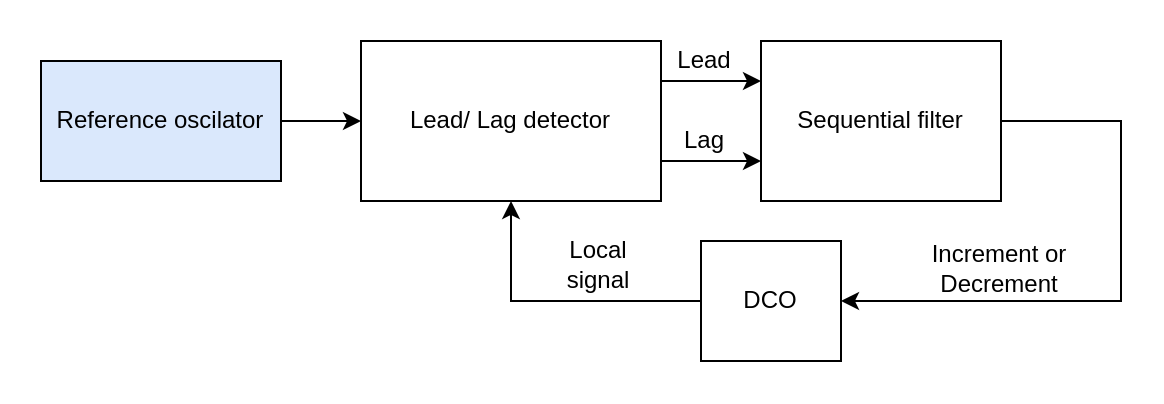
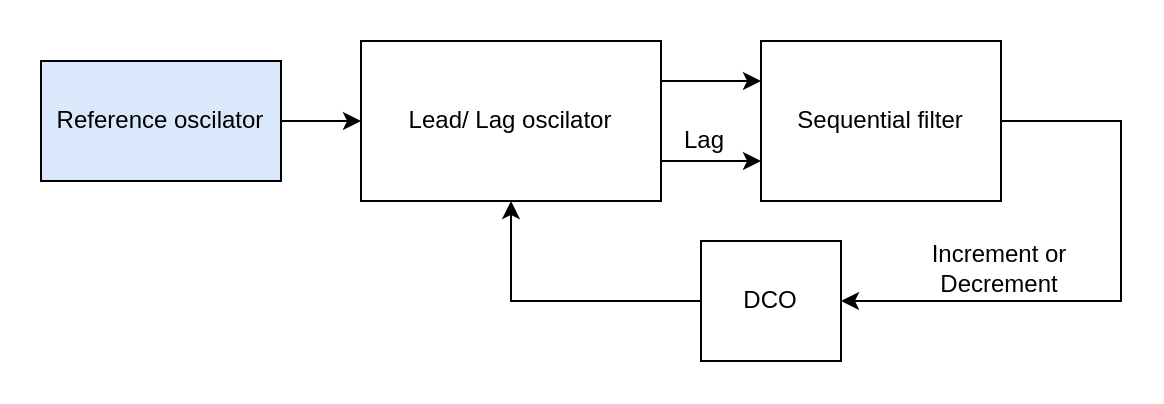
- <mxCell id="9" value="Lead" style="text;html=1;strokeColor=none;fillColor=none;align=center;verticalAlign=middle;whiteSpace=wrap;rounded=0;" parent="1" vertex="1"><mxGeometry x="332" y="20" width="40" height="20" as="geometry" /></mxCell>
- <mxCell id="4" value="Lead/ Lag detector" style="rounded=0;whiteSpace=wrap;html=1;" parent="1" vertex="1"><mxGeometry x="180" y="20" width="150" height="80" as="geometry" /></mxCell>
+ <mxCell id="4" value="Lead/ Lag oscilator" style="rounded=0;whiteSpace=wrap;html=1;" parent="1" vertex="1"><mxGeometry x="180" y="20" width="150" height="80" as="geometry" /></mxCell>
- <mxCell id="14" value="Local signal" style="text;html=1;strokeColor=none;fillColor=none;align=center;verticalAlign=middle;whiteSpace=wrap;rounded=0;" vertex="1" parent="1"><mxGeometry x="269" y="117" width="60" height="30" as="geometry" /></mxCell>
